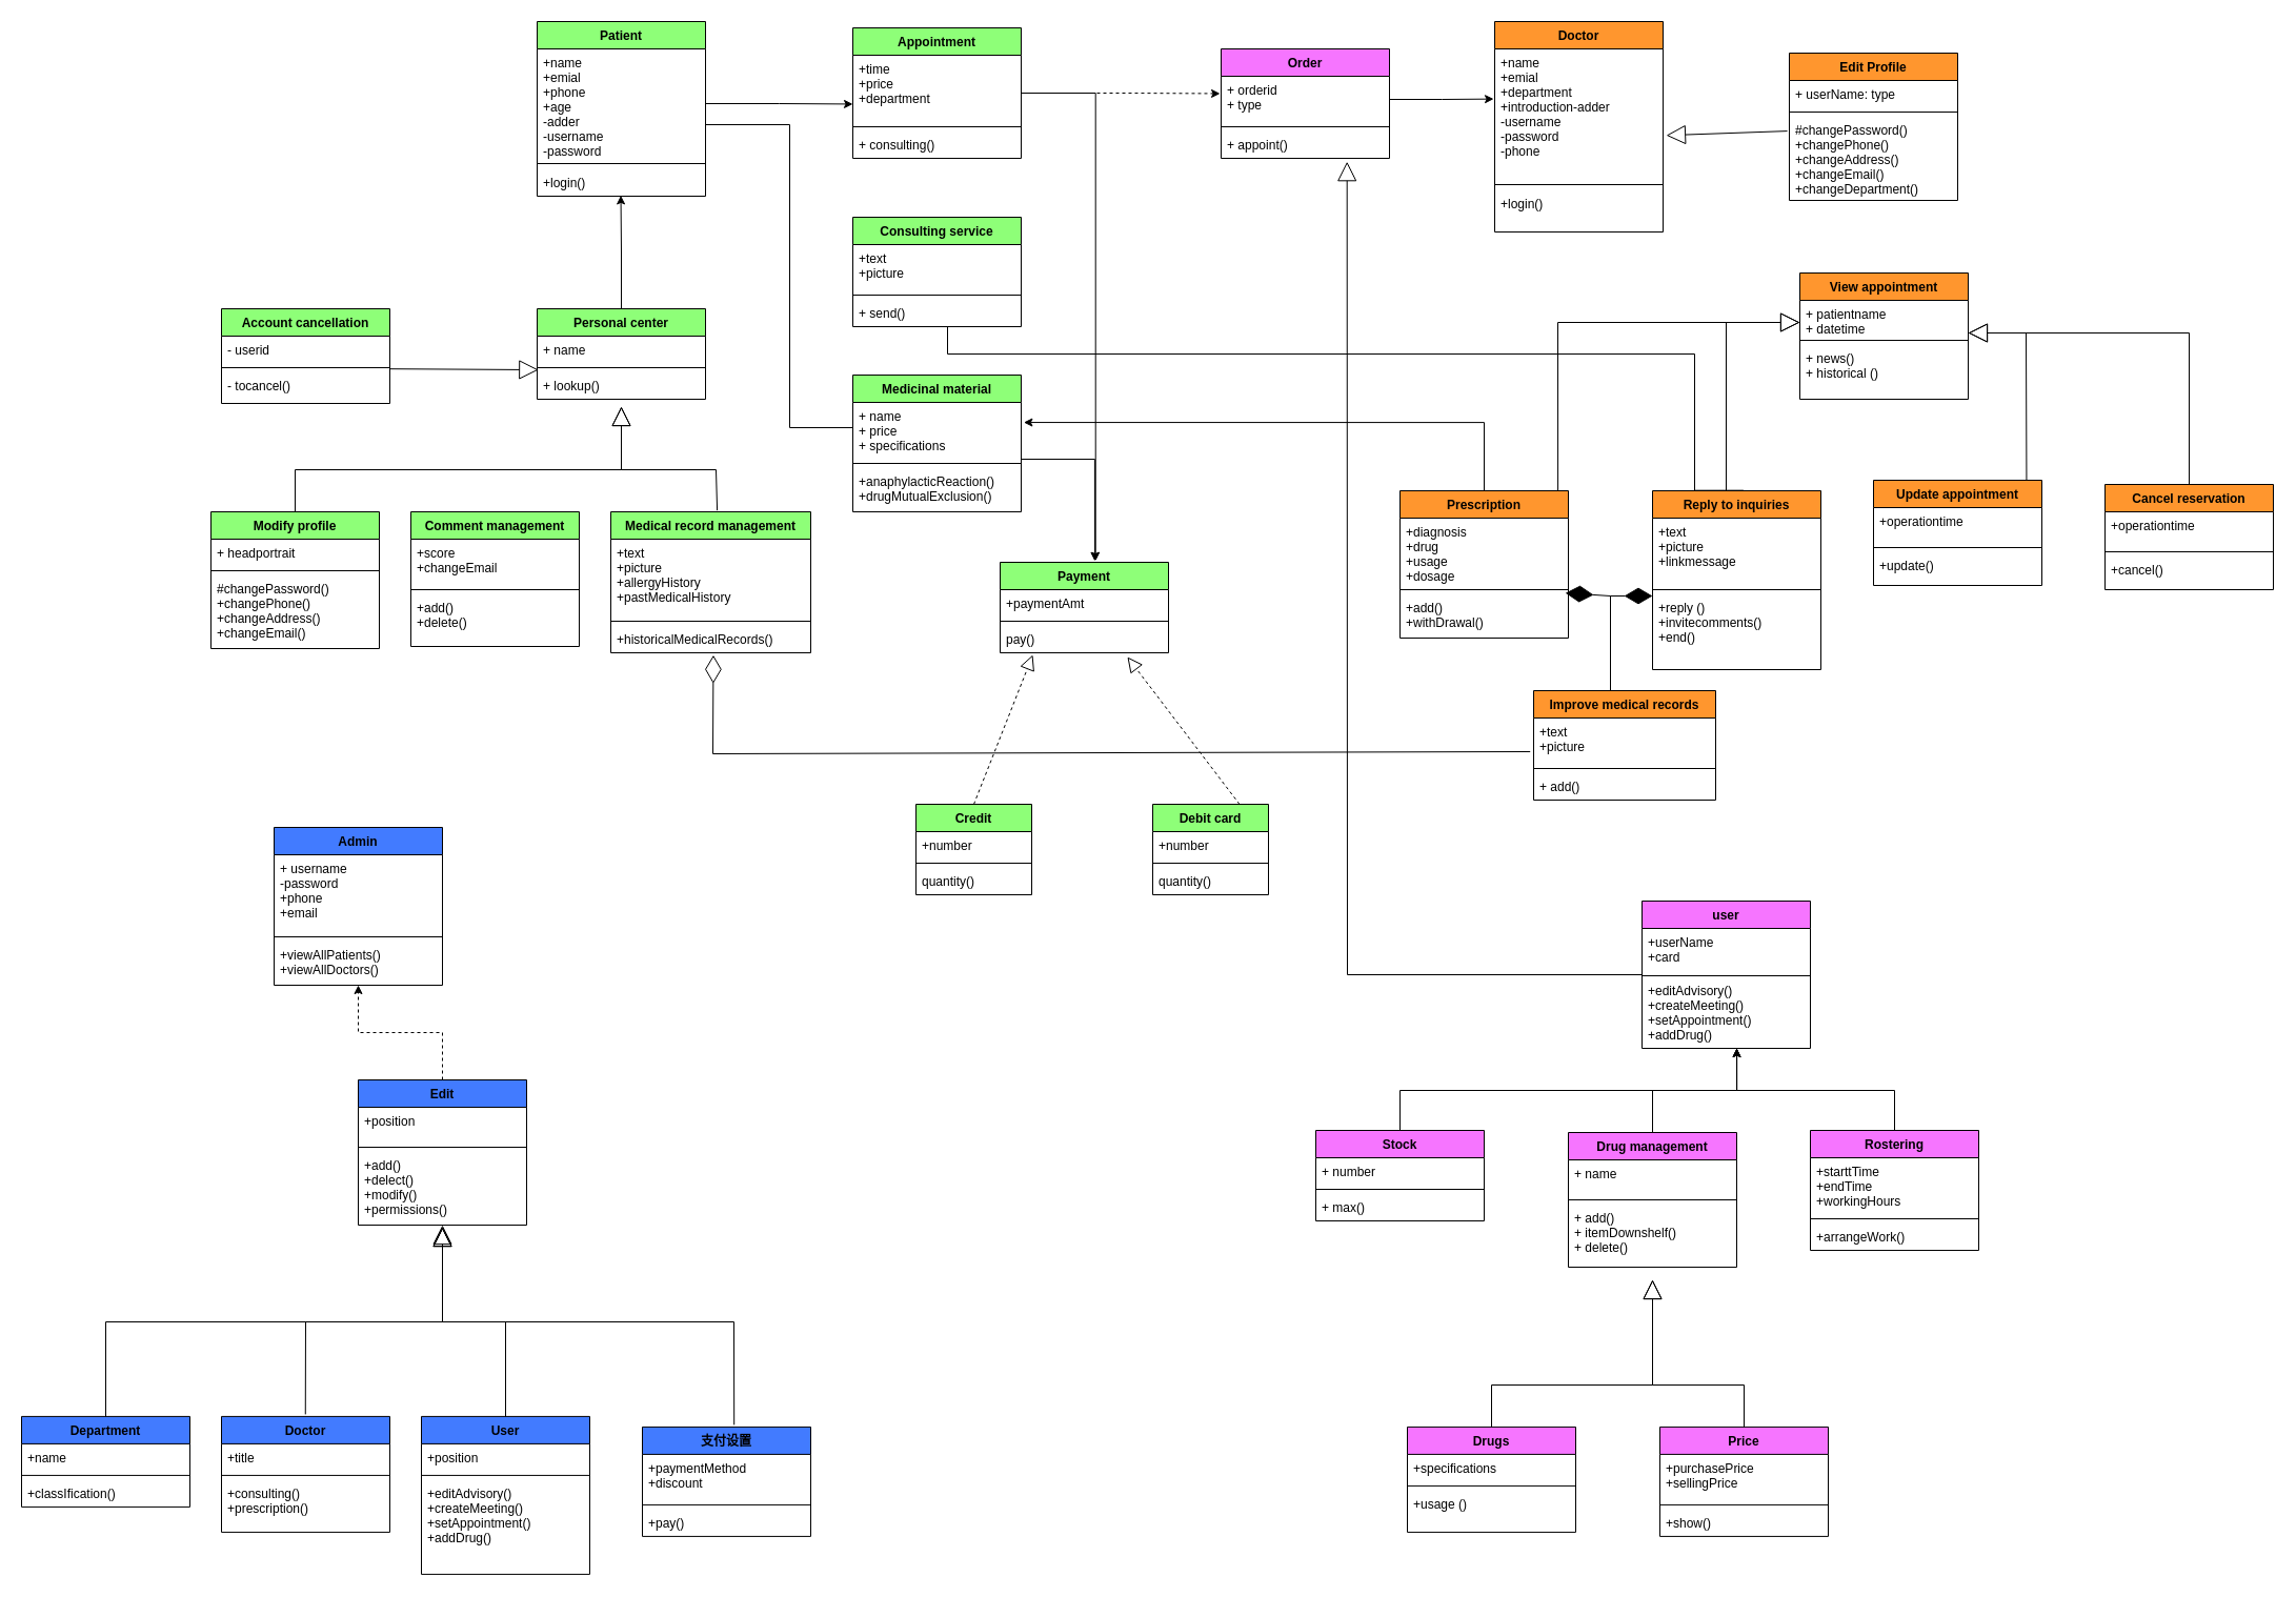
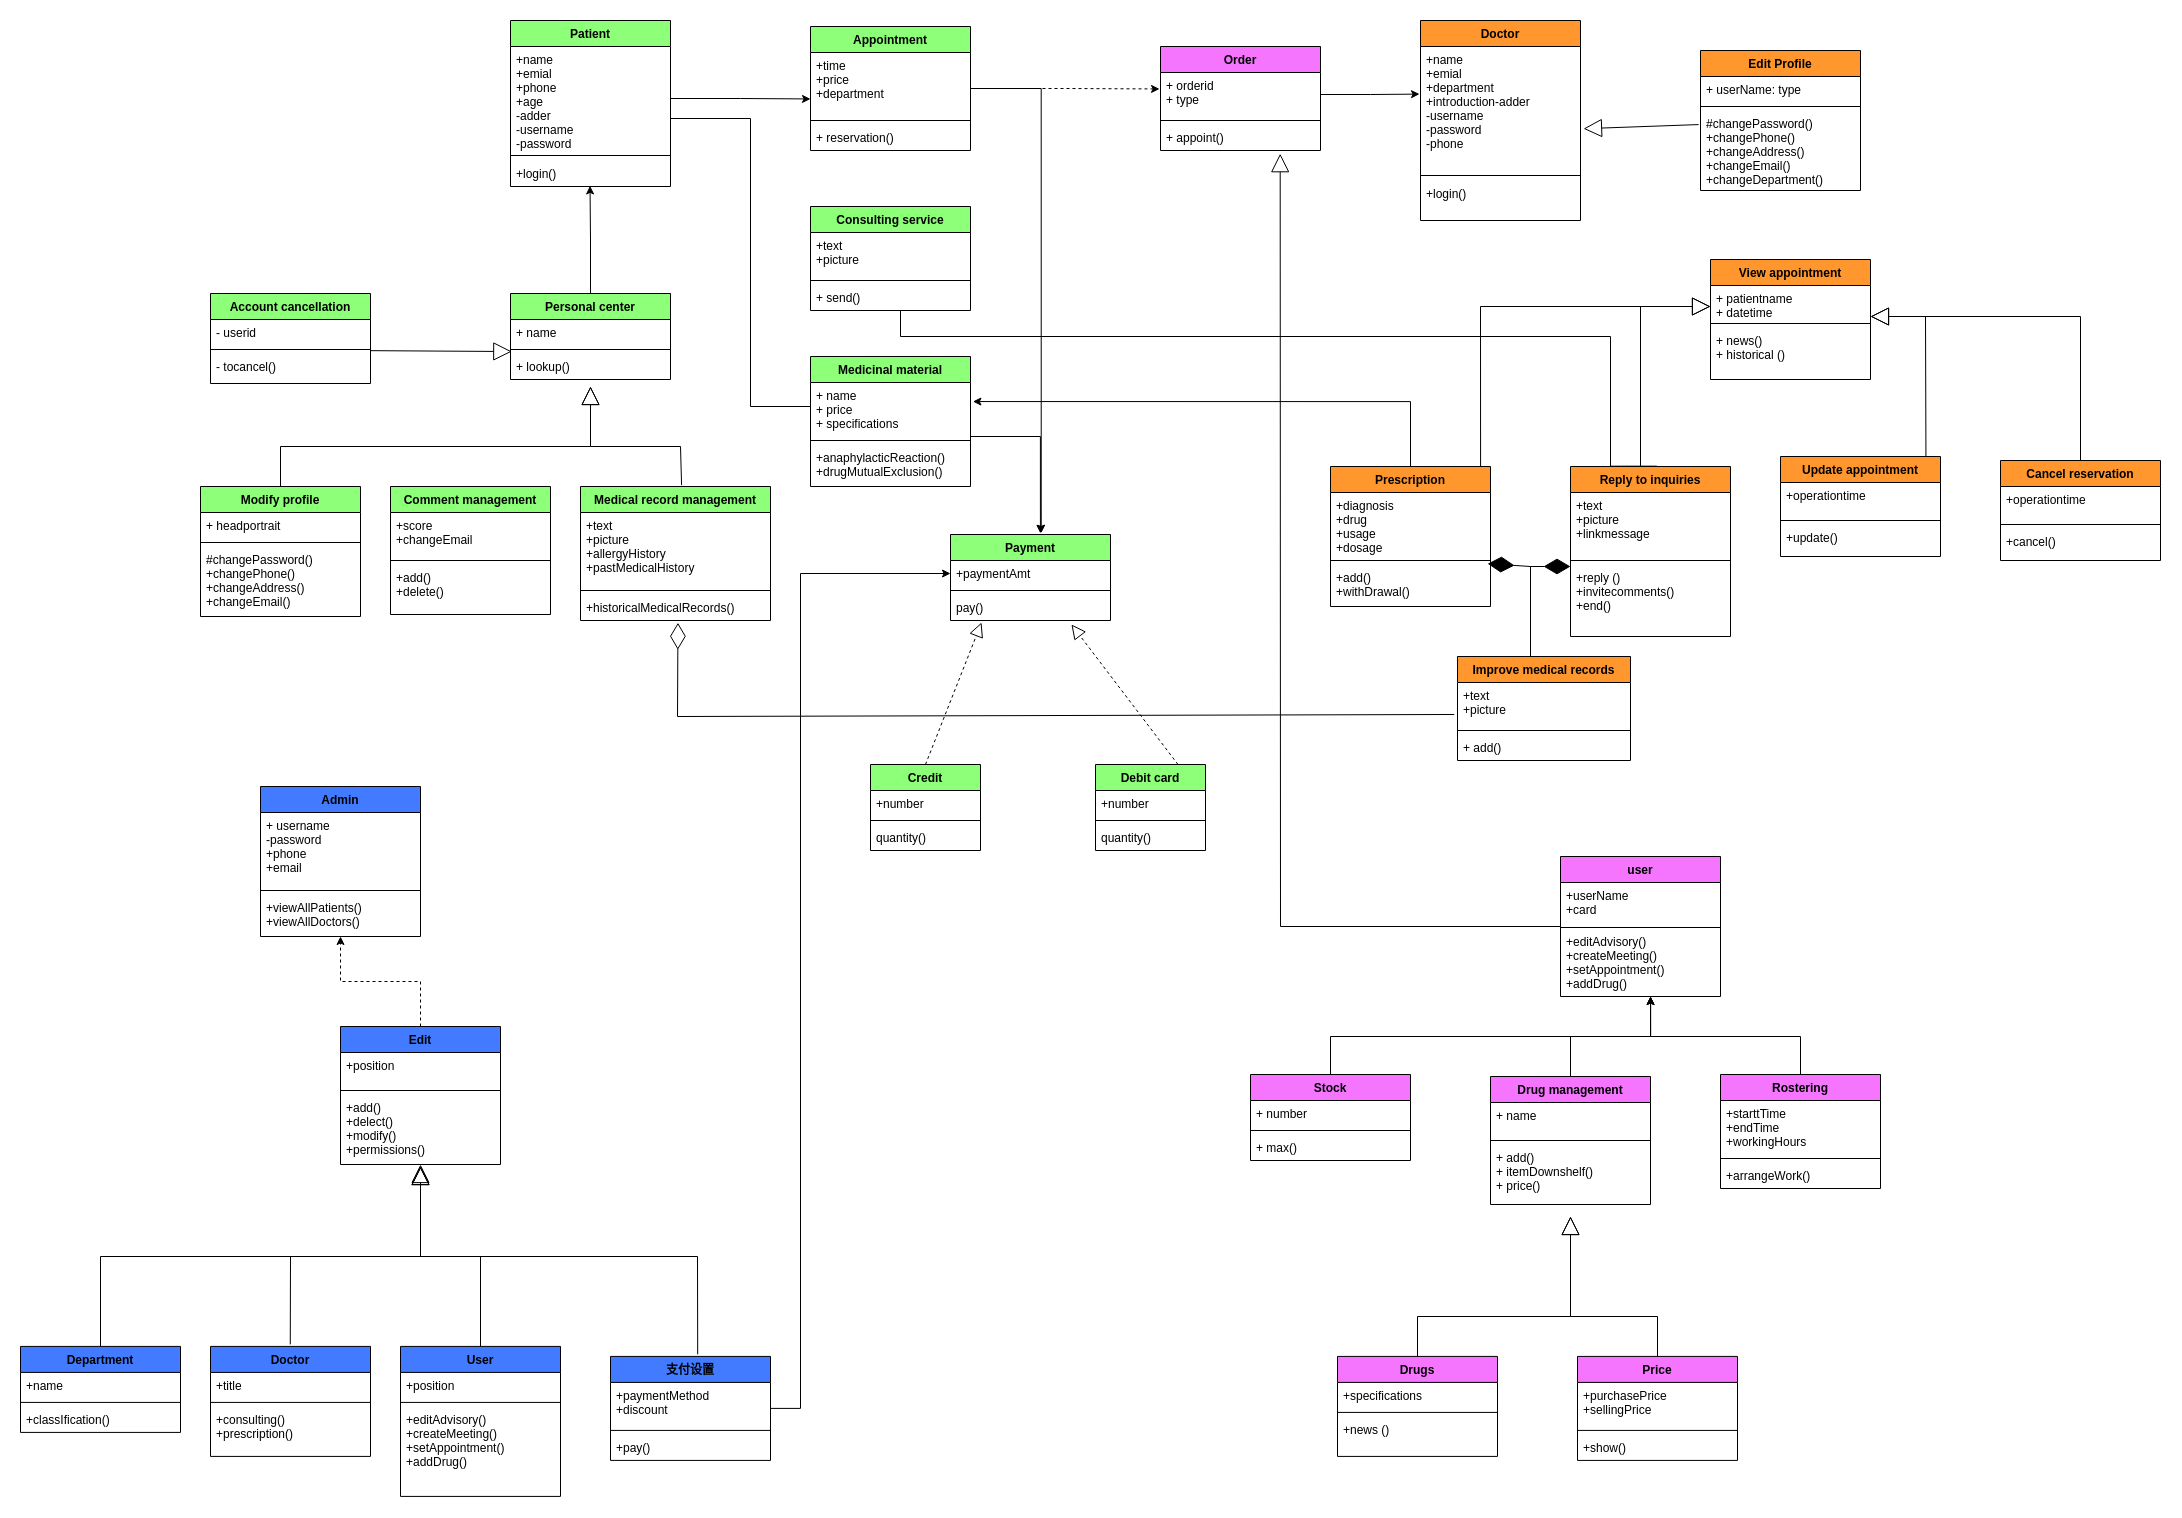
- <mxCell id="16" value="+ consulting()" style="text;strokeColor=none;fillColor=none;align=left;verticalAlign=top;spacingLeft=4;spacingRight=4;overflow=hidden;rotatable=0;points=[[0,0.5],[1,0.5]];portConstraint=eastwest;" parent="13" vertex="1"><mxGeometry y="98" width="160" height="26" as="geometry" /></mxCell>
+ <mxCell id="16" value="+ reservation()" style="text;strokeColor=none;fillColor=none;align=left;verticalAlign=top;spacingLeft=4;spacingRight=4;overflow=hidden;rotatable=0;points=[[0,0.5],[1,0.5]];portConstraint=eastwest;" parent="13" vertex="1"><mxGeometry y="98" width="160" height="26" as="geometry" /></mxCell>
+ <mxCell id="115" style="edgeStyle=orthogonalEdgeStyle;rounded=0;orthogonalLoop=1;jettySize=auto;html=1;entryX=0;entryY=0.5;entryDx=0;entryDy=0;" parent="1" source="116" target="43" edge="1"><mxGeometry relative="1" as="geometry"><mxPoint x="730" y="786" as="targetPoint" /><Array as="points"><mxPoint x="800" y="1408" /><mxPoint x="800" y="573" /></Array></mxGeometry></mxCell>
- <mxCell id="97" value="+ add()&#10;+ itemDownshelf()&#10;+ delete()" style="text;strokeColor=none;fillColor=none;align=left;verticalAlign=top;spacingLeft=4;spacingRight=4;overflow=hidden;rotatable=0;points=[[0,0.5],[1,0.5]];portConstraint=eastwest;" parent="94" vertex="1"><mxGeometry y="68" width="160" height="60" as="geometry" /></mxCell>
+ <mxCell id="97" value="+ add()&#10;+ itemDownshelf()&#10;+ price()" style="text;strokeColor=none;fillColor=none;align=left;verticalAlign=top;spacingLeft=4;spacingRight=4;overflow=hidden;rotatable=0;points=[[0,0.5],[1,0.5]];portConstraint=eastwest;" parent="94" vertex="1"><mxGeometry y="68" width="160" height="60" as="geometry" /></mxCell>
- <mxCell id="131" value="+usage ()" style="text;strokeColor=none;fillColor=none;align=left;verticalAlign=top;spacingLeft=4;spacingRight=4;overflow=hidden;rotatable=0;points=[[0,0.5],[1,0.5]];portConstraint=eastwest;" parent="128" vertex="1"><mxGeometry y="60" width="160" height="40" as="geometry" /></mxCell>
+ <mxCell id="131" value="+news ()" style="text;strokeColor=none;fillColor=none;align=left;verticalAlign=top;spacingLeft=4;spacingRight=4;overflow=hidden;rotatable=0;points=[[0,0.5],[1,0.5]];portConstraint=eastwest;" parent="128" vertex="1"><mxGeometry y="60" width="160" height="40" as="geometry" /></mxCell>
